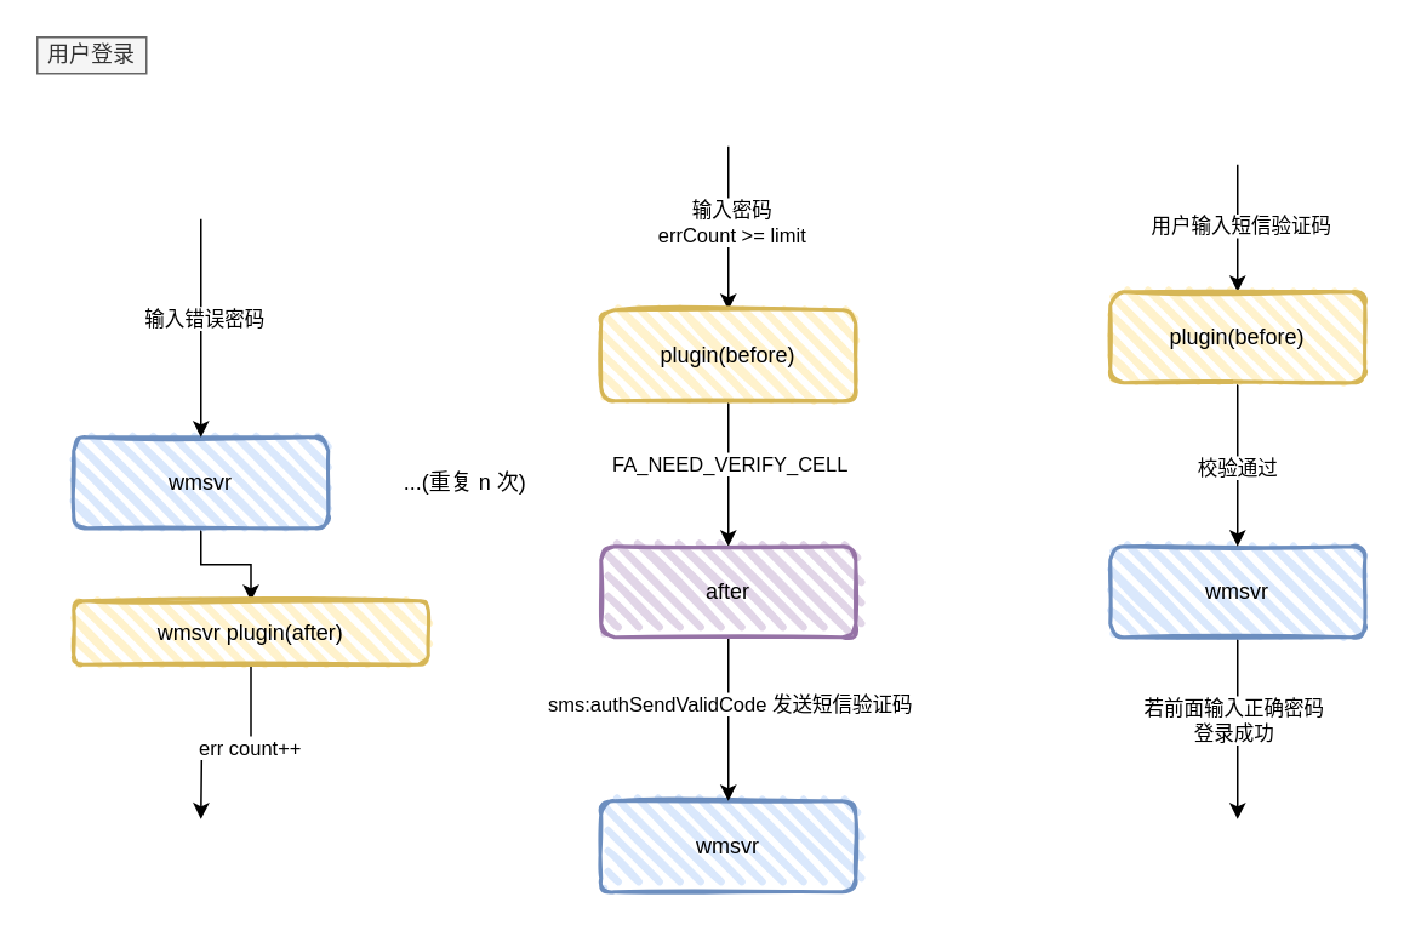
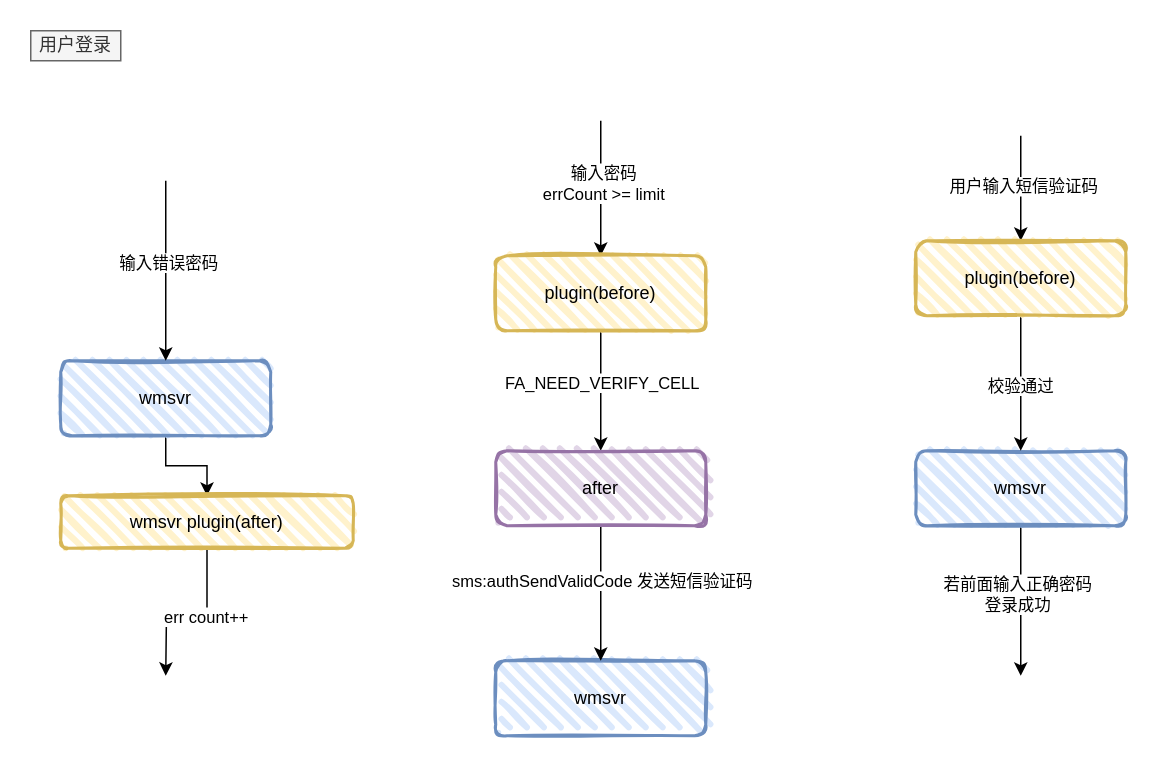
- <mxCell id="8" value="...(重复 n 次)" style="text;html=1;align=center;verticalAlign=middle;resizable=0;points=[];autosize=1;strokeColor=none;fillColor=none;" vertex="1" parent="1"><mxGeometry x="210" y="250" width="90" height="30" as="geometry" /></mxCell>
